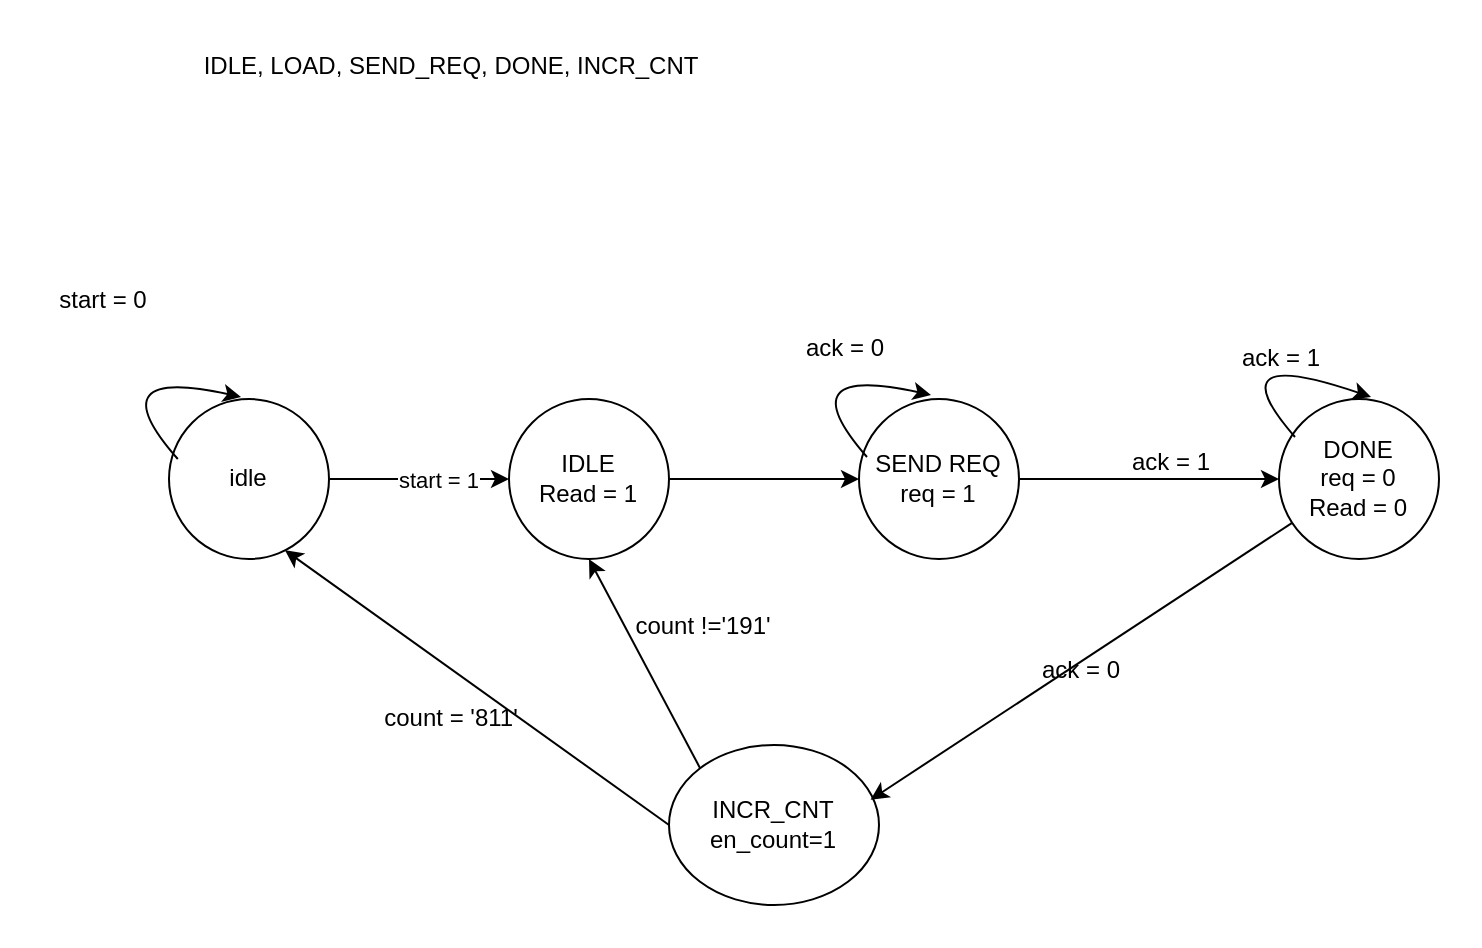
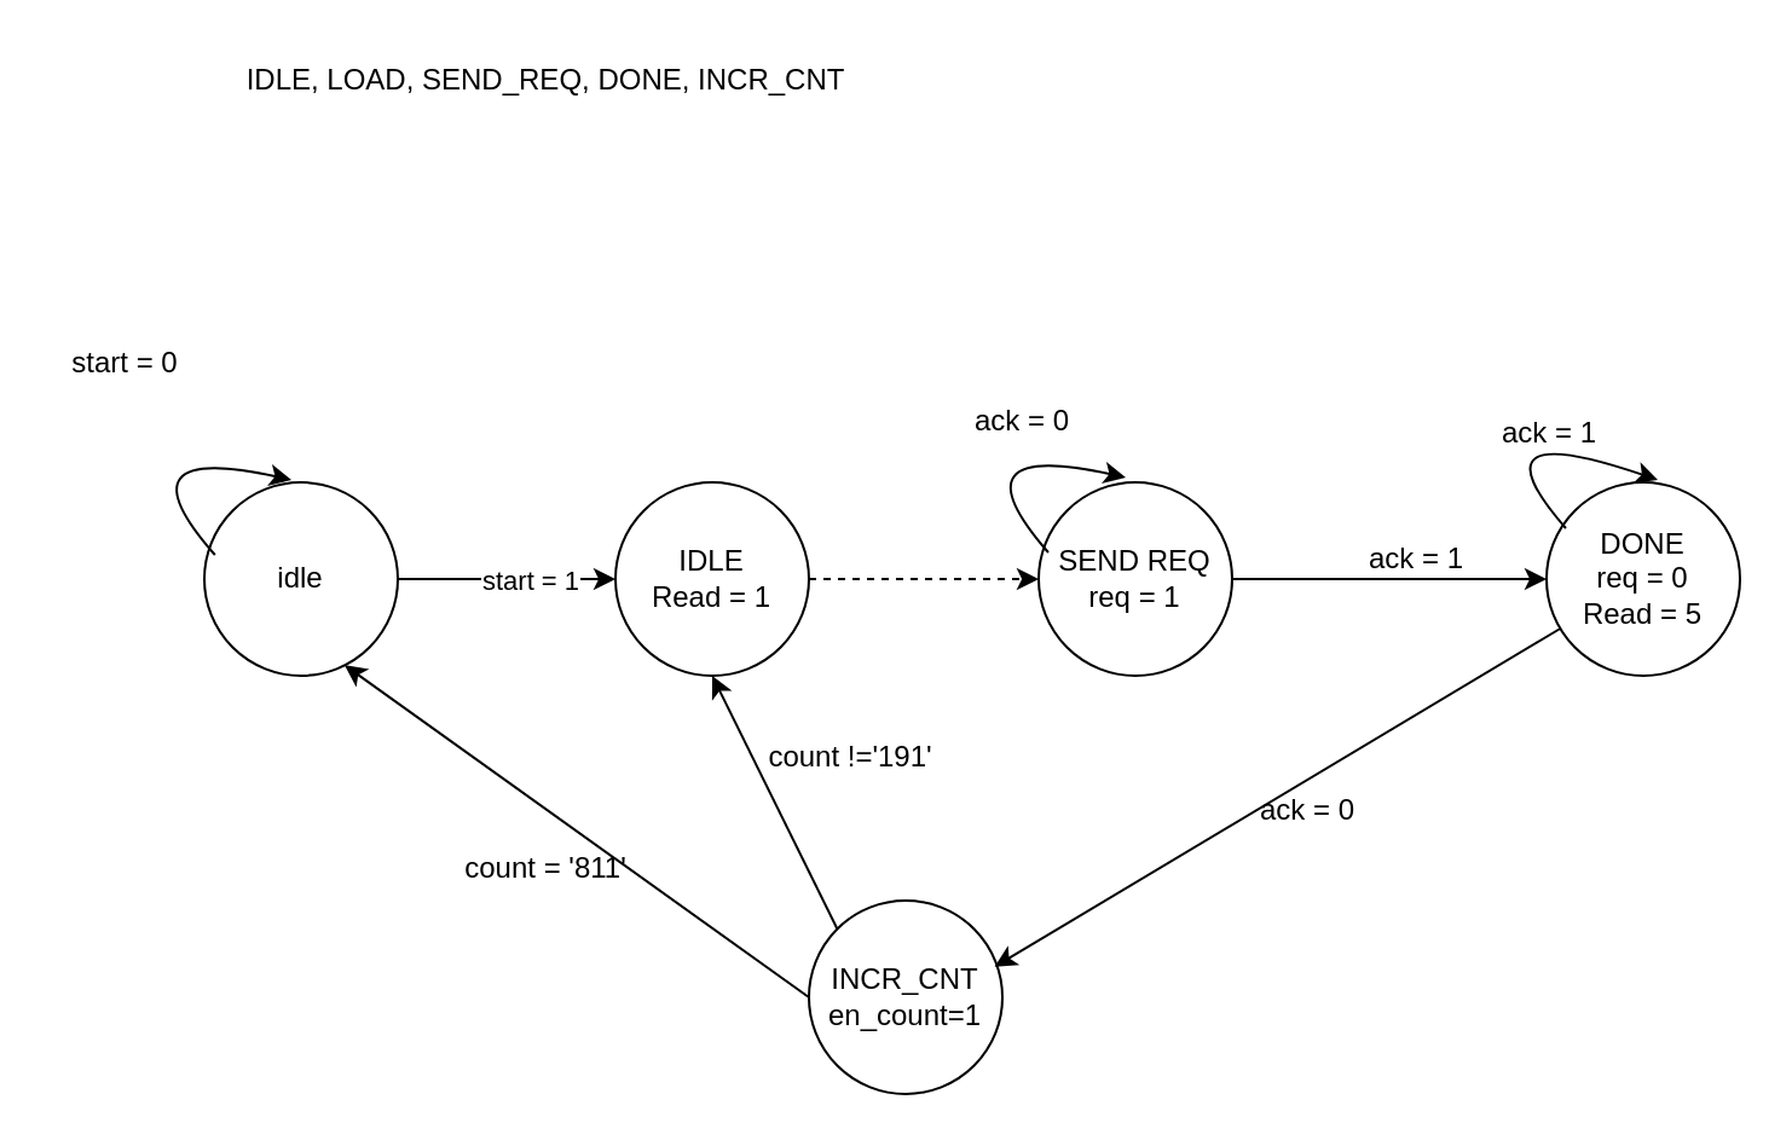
- <mxCell id="12" value="" style="endArrow=classic;html=1;rounded=0;entryX=0;entryY=0.5;entryDx=0;entryDy=0;exitX=1;exitY=0.5;exitDx=0;exitDy=0;" edge="1" parent="1" source="6" target="7"><mxGeometry width="50" height="50" relative="1" as="geometry"><mxPoint x="375" y="280" as="sourcePoint" /><mxPoint x="425" y="230" as="targetPoint" /></mxGeometry></mxCell>
+ <mxCell id="12" value="" style="endArrow=classic;html=1;rounded=0;entryX=0;entryY=0.5;entryDx=0;entryDy=0;exitX=1;exitY=0.5;exitDx=0;exitDy=0;dashed=1;" edge="1" parent="1" source="6" target="7"><mxGeometry width="50" height="50" relative="1" as="geometry"><mxPoint x="375" y="280" as="sourcePoint" /><mxPoint x="425" y="230" as="targetPoint" /></mxGeometry></mxCell>
- <mxCell id="8" value="DONE&lt;div&gt;req = 0&lt;/div&gt;&lt;div&gt;Read = 0&lt;/div&gt;" style="ellipse;whiteSpace=wrap;html=1;aspect=fixed;" vertex="1" parent="1"><mxGeometry x="639" y="199" width="80" height="80" as="geometry" /></mxCell>
+ <mxCell id="8" value="DONE&lt;div&gt;req = 0&lt;/div&gt;&lt;div&gt;Read = 5&lt;/div&gt;" style="ellipse;whiteSpace=wrap;html=1;aspect=fixed;" vertex="1" parent="1"><mxGeometry x="639" y="199" width="80" height="80" as="geometry" /></mxCell>
- <mxCell id="9" value="INCR_CNT&lt;div&gt;en_count=1&lt;/div&gt;" style="ellipse;whiteSpace=wrap;html=1;aspect=fixed;" vertex="1" parent="1"><mxGeometry x="334" y="372" width="105" height="80" as="geometry" /></mxCell>
+ <mxCell id="9" value="INCR_CNT&lt;div&gt;en_count=1&lt;/div&gt;" style="ellipse;whiteSpace=wrap;html=1;aspect=fixed;" vertex="1" parent="1"><mxGeometry x="334" y="372" width="80" height="80" as="geometry" /></mxCell>
